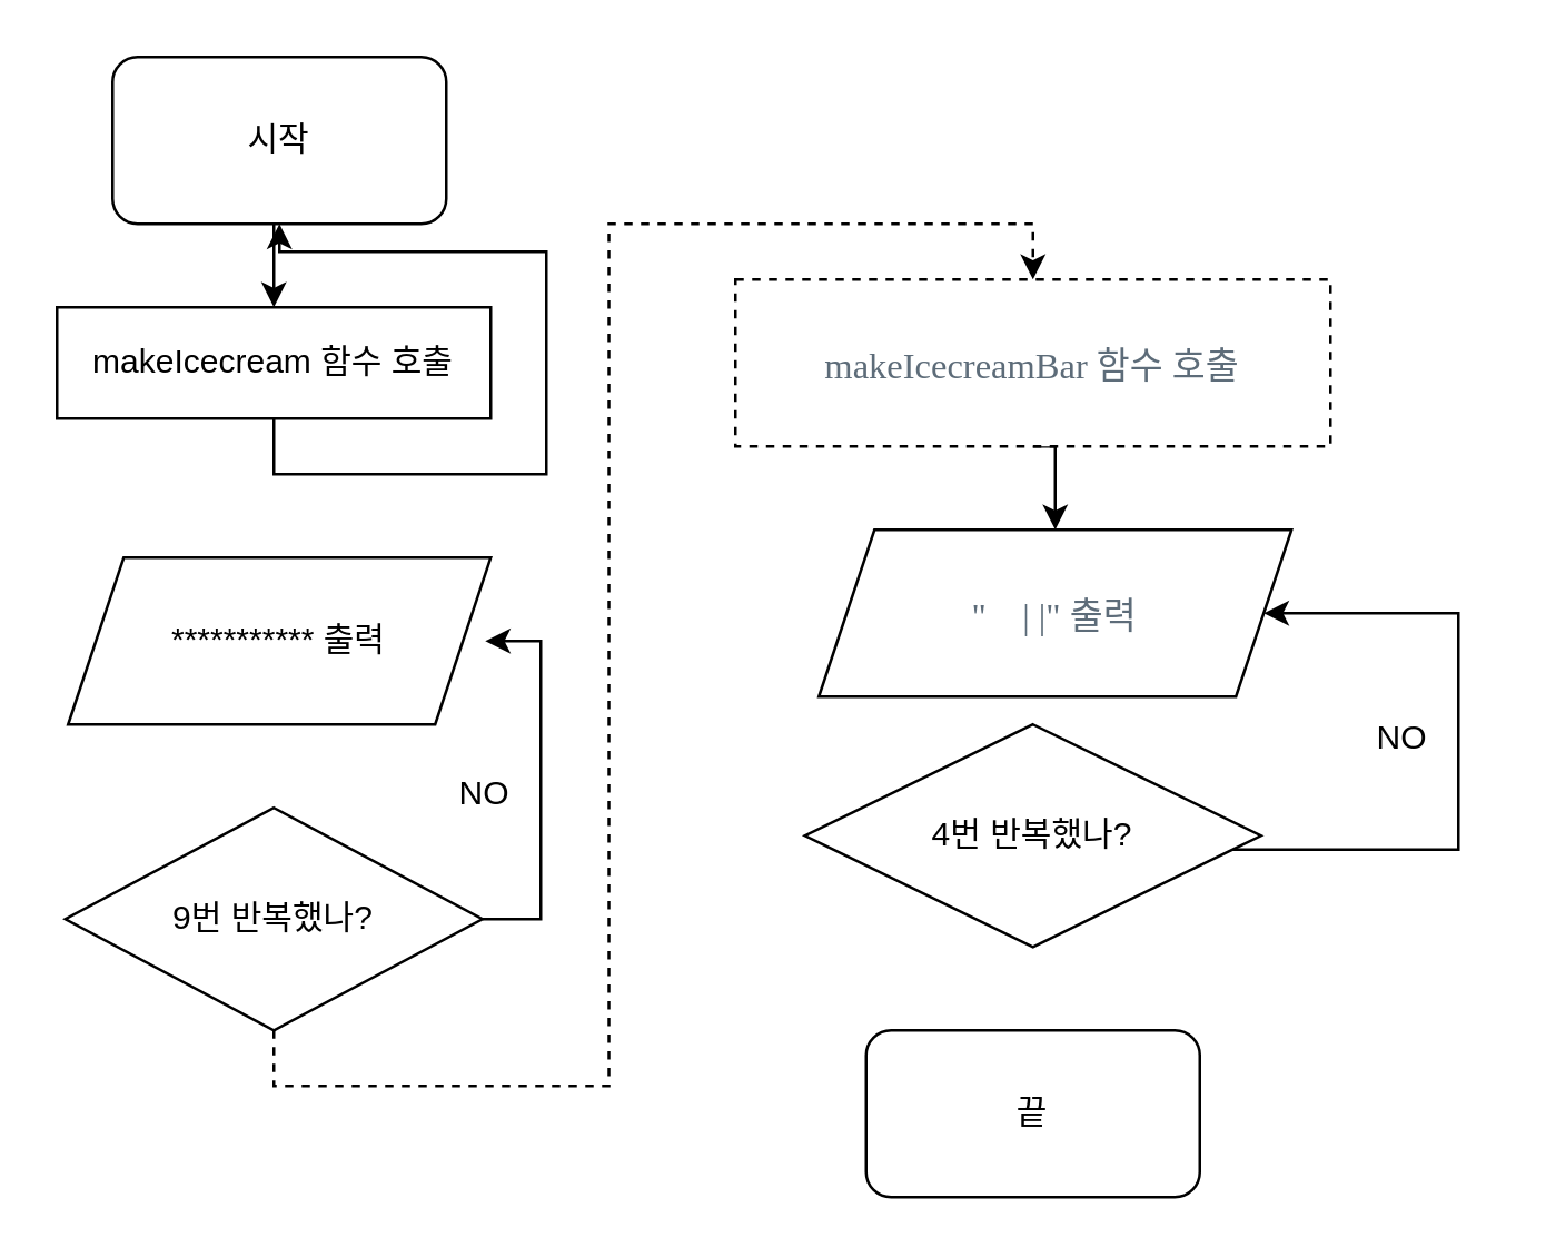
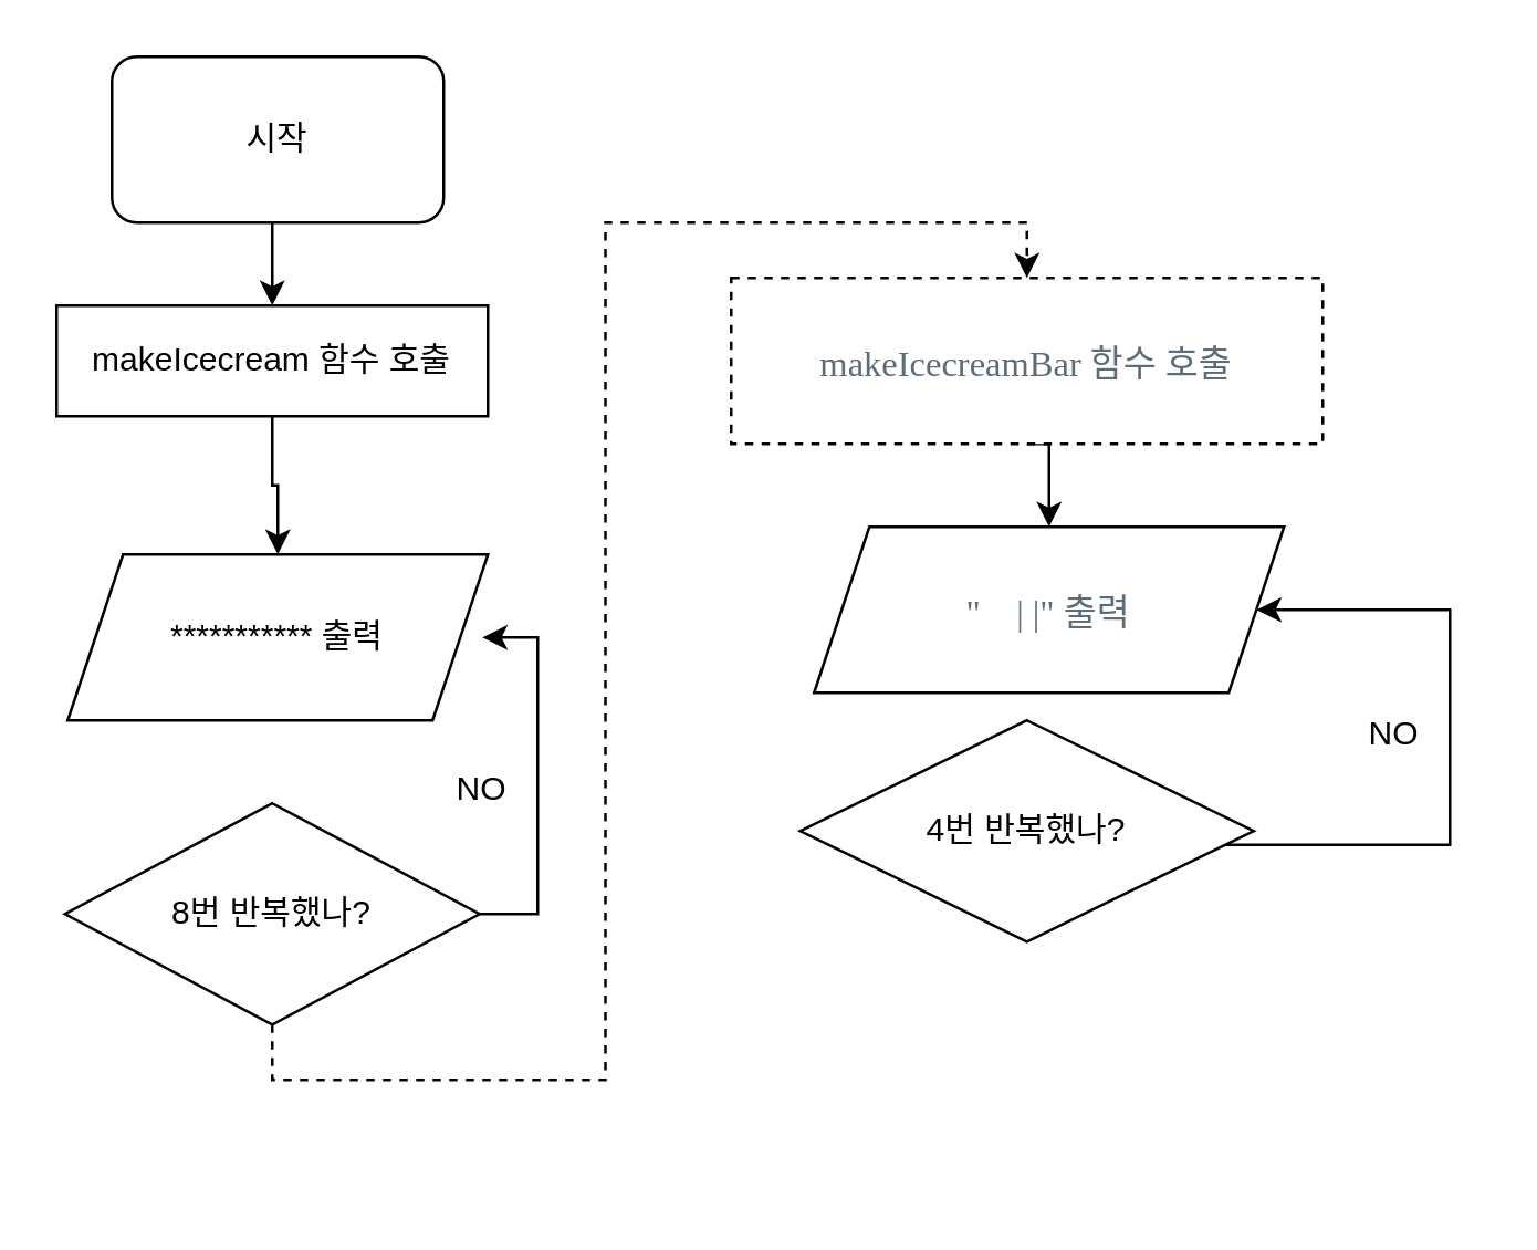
- <mxCell id="5" style="edgeStyle=orthogonalEdgeStyle;rounded=0;orthogonalLoop=1;jettySize=auto;html=1;exitX=0.5;exitY=1;exitDx=0;exitDy=0;" edge="1" parent="1" source="6" target="3"><mxGeometry relative="1" as="geometry" /></mxCell>
+ <mxCell id="5" style="edgeStyle=orthogonalEdgeStyle;rounded=0;orthogonalLoop=1;jettySize=auto;html=1;exitX=0.5;exitY=1;exitDx=0;exitDy=0;entryX=0.5;entryY=0;entryDx=0;entryDy=0;" edge="1" parent="1" source="6" target="11"><mxGeometry relative="1" as="geometry" /></mxCell>
- <mxCell id="9" value="9번 반복했나?" style="rhombus;whiteSpace=wrap;html=1;shadow=0;" vertex="1" parent="1"><mxGeometry x="23" y="290" width="150" height="80" as="geometry" /></mxCell>
+ <mxCell id="9" value="8번 반복했나?" style="rhombus;whiteSpace=wrap;html=1;shadow=0;" vertex="1" parent="1"><mxGeometry x="23" y="290" width="150" height="80" as="geometry" /></mxCell>
- <mxCell id="18" value="끝" style="rounded=1;whiteSpace=wrap;html=1;shadow=0;" vertex="1" parent="1"><mxGeometry x="311" y="370" width="120" height="60" as="geometry" /></mxCell>
